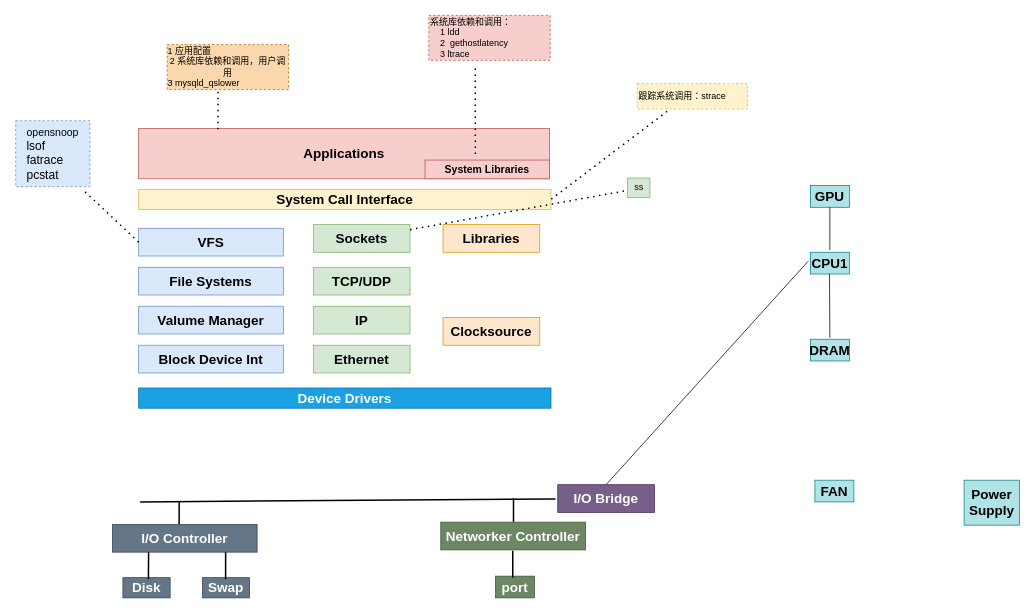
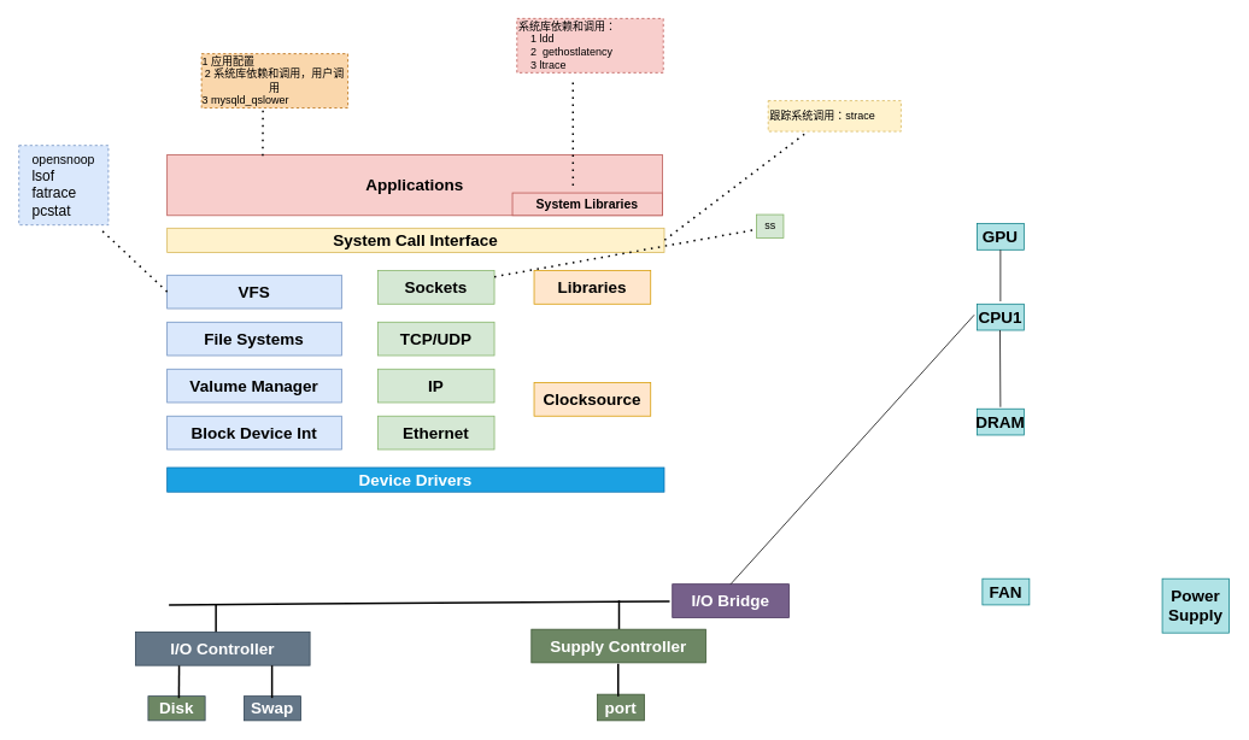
- <mxCell id="19" value="&lt;font style=&quot;font-size: 18px;&quot;&gt;&lt;b&gt;Networker Controller&lt;/b&gt;&lt;/font&gt;" style="rounded=0;whiteSpace=wrap;html=1;fillColor=#6d8764;strokeColor=#3A5431;fontColor=#ffffff;" parent="1" vertex="1"><mxGeometry x="587" y="696" width="193" height="37" as="geometry" /></mxCell>
+ <mxCell id="19" value="&lt;font style=&quot;font-size: 18px;&quot;&gt;&lt;b&gt;Supply Controller&lt;/b&gt;&lt;/font&gt;" style="rounded=0;whiteSpace=wrap;html=1;fillColor=#6d8764;strokeColor=#3A5431;fontColor=#ffffff;" parent="1" vertex="1"><mxGeometry x="587" y="696" width="193" height="37" as="geometry" /></mxCell>
- <mxCell id="23" value="&lt;span style=&quot;font-size: 18px;&quot;&gt;&lt;b&gt;Disk&lt;/b&gt;&lt;/span&gt;" style="rounded=0;whiteSpace=wrap;html=1;fillColor=#647687;strokeColor=#314354;fontColor=#ffffff;" parent="1" vertex="1"><mxGeometry x="163" y="770" width="63" height="27" as="geometry" /></mxCell>
+ <mxCell id="23" value="&lt;span style=&quot;font-size: 18px;&quot;&gt;&lt;b&gt;Disk&lt;/b&gt;&lt;/span&gt;" style="rounded=0;whiteSpace=wrap;html=1;fillColor=#6d8764;strokeColor=#314354;fontColor=#ffffff;" parent="1" vertex="1"><mxGeometry x="163" y="770" width="63" height="27" as="geometry" /></mxCell>
